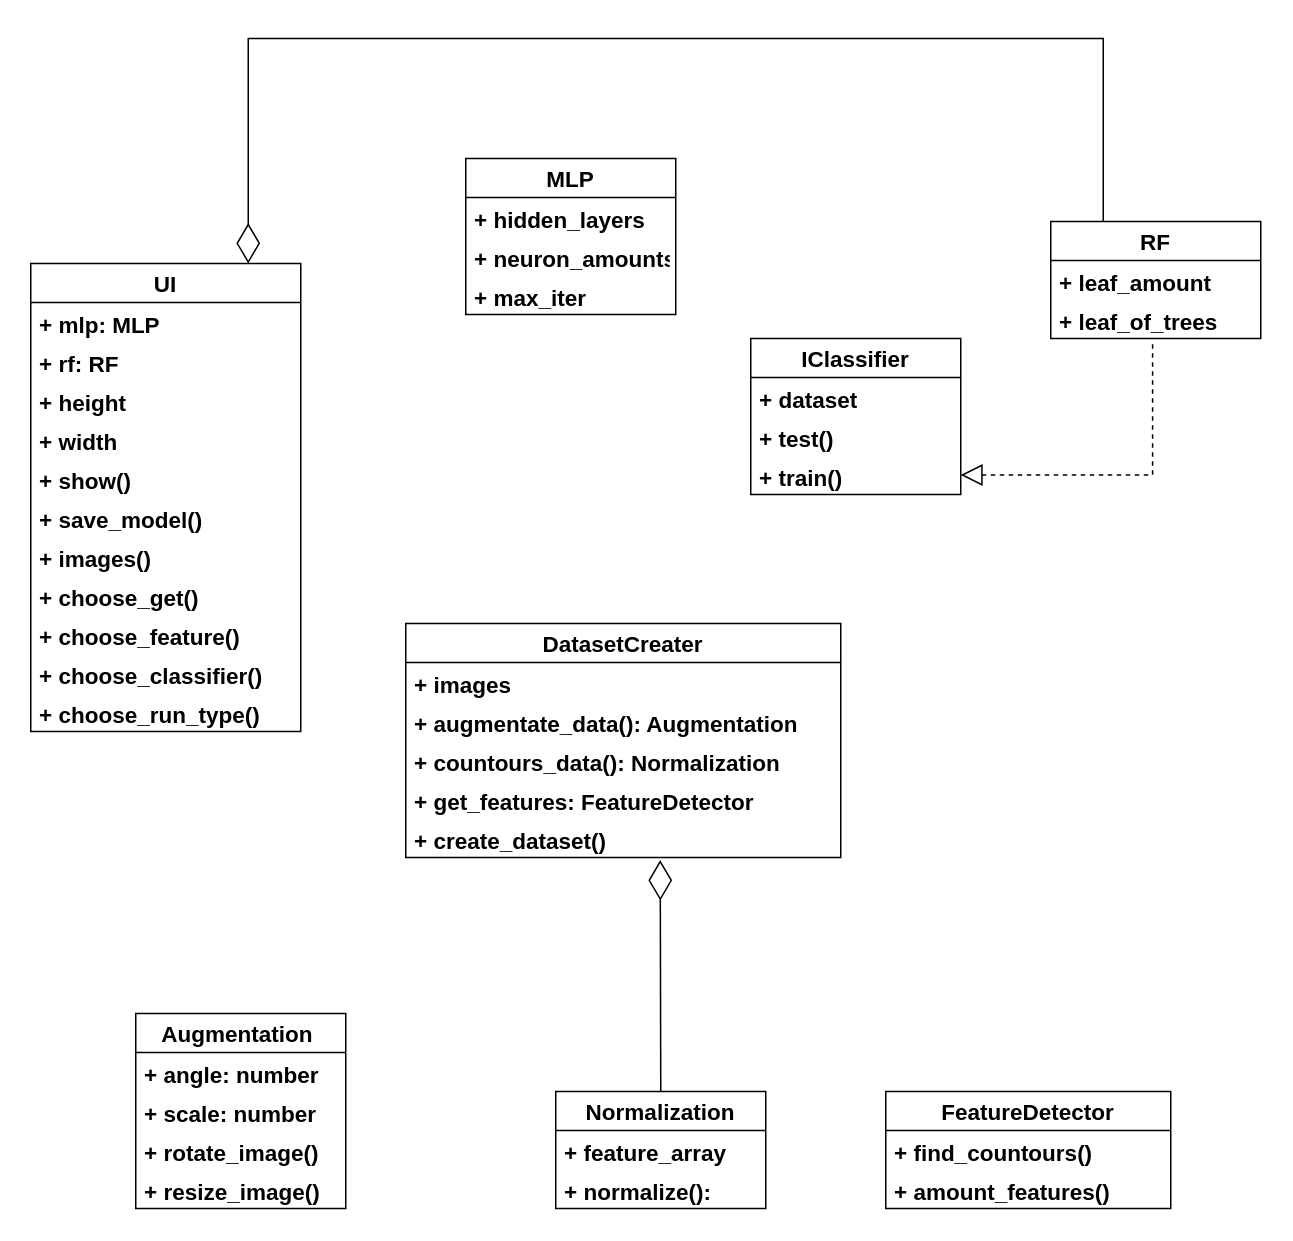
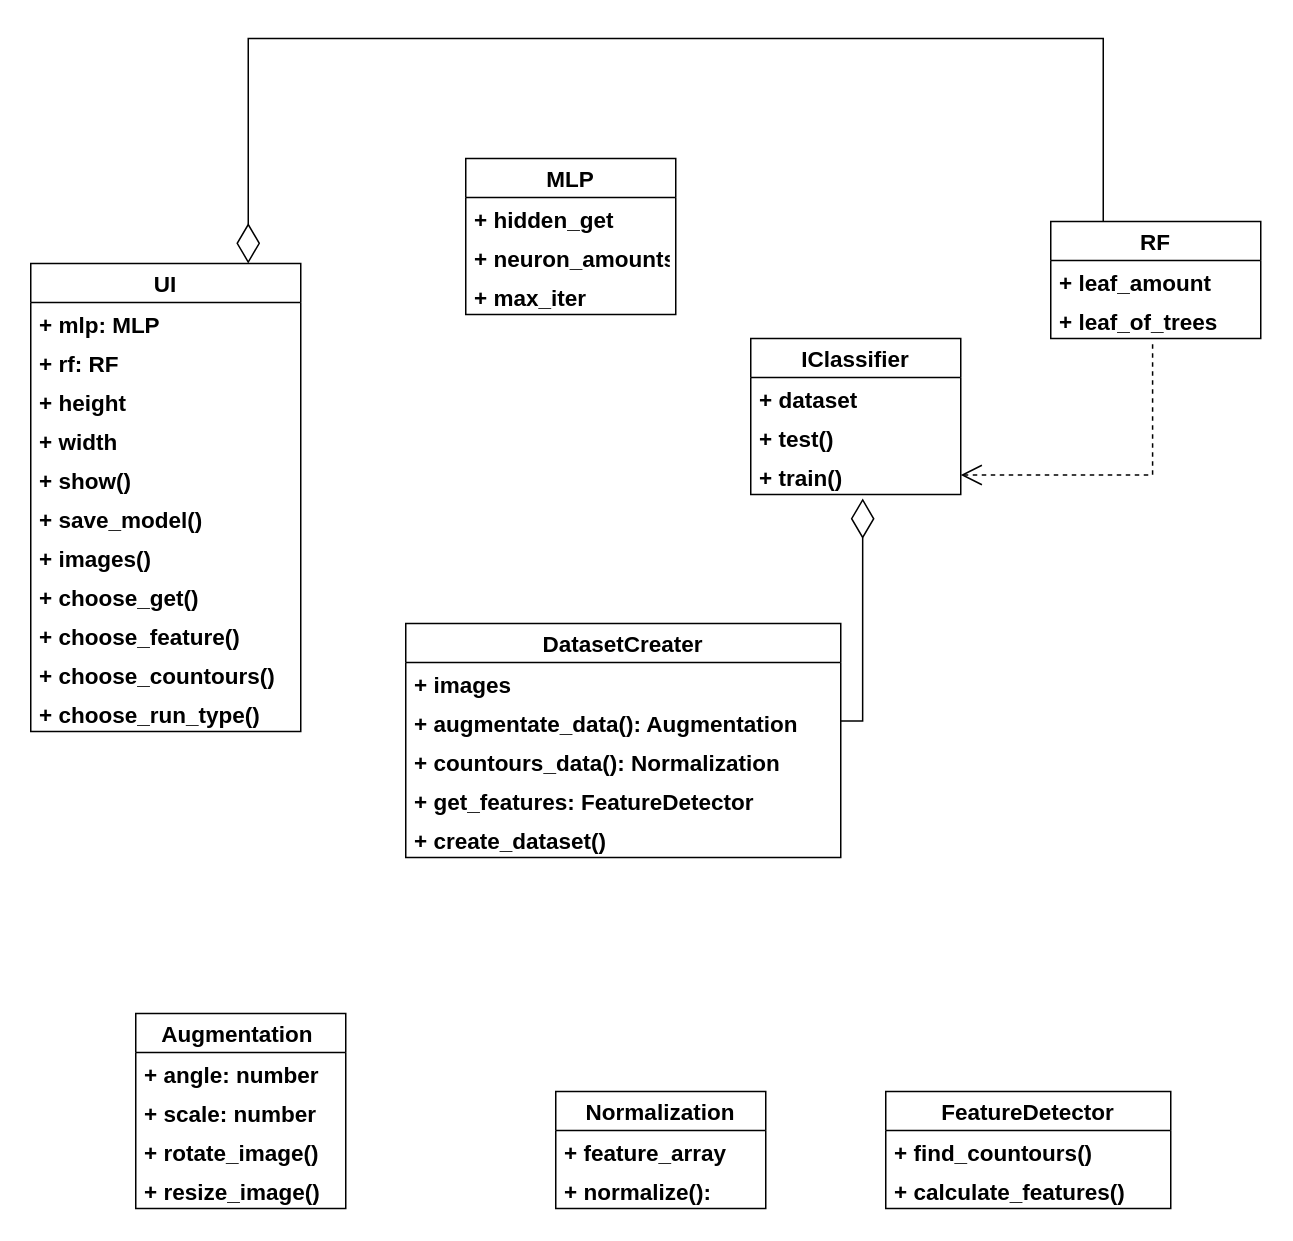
- <mxCell id="25" value="+ hidden_layers" style="text;strokeColor=none;fillColor=none;align=left;verticalAlign=top;spacingLeft=4;spacingRight=4;overflow=hidden;rotatable=0;points=[[0,0.5],[1,0.5]];portConstraint=eastwest;strokeWidth=1;fontSize=15;fontStyle=1" vertex="1" parent="24"><mxGeometry y="26" width="140" height="26" as="geometry" /></mxCell>
+ <mxCell id="25" value="+ hidden_get" style="text;strokeColor=none;fillColor=none;align=left;verticalAlign=top;spacingLeft=4;spacingRight=4;overflow=hidden;rotatable=0;points=[[0,0.5],[1,0.5]];portConstraint=eastwest;strokeWidth=1;fontSize=15;fontStyle=1" vertex="1" parent="24"><mxGeometry y="26" width="140" height="26" as="geometry" /></mxCell>
- <mxCell id="31" value="" style="endArrow=block;dashed=1;endFill=0;endSize=12;html=1;rounded=0;exitX=0.485;exitY=1.15;exitDx=0;exitDy=0;entryX=1;entryY=0.5;entryDx=0;entryDy=0;edgeStyle=orthogonalEdgeStyle;exitPerimeter=0;strokeWidth=1;fontSize=15;fontStyle=1" edge="1" parent="1" source="30" target="23"><mxGeometry width="160" relative="1" as="geometry"><mxPoint x="730" y="180" as="sourcePoint" /><mxPoint x="890" y="180" as="targetPoint" /><Array as="points"><mxPoint x="768" y="311" /></Array></mxGeometry></mxCell>
+ <mxCell id="31" value="" style="endArrow=open;dashed=1;endFill=0;endSize=12;html=1;rounded=0;exitX=0.485;exitY=1.15;exitDx=0;exitDy=0;entryX=1;entryY=0.5;entryDx=0;entryDy=0;edgeStyle=orthogonalEdgeStyle;exitPerimeter=0;strokeWidth=1;fontSize=15;fontStyle=1;" edge="1" parent="1" source="30" target="23"><mxGeometry width="160" relative="1" as="geometry"><mxPoint x="730" y="180" as="sourcePoint" /><mxPoint x="890" y="180" as="targetPoint" /><Array as="points"><mxPoint x="768" y="311" /></Array></mxGeometry></mxCell>
+ <mxCell id="44" value="" style="endArrow=diamondThin;endFill=0;endSize=24;html=1;rounded=0;exitX=1;exitY=0.5;exitDx=0;exitDy=0;entryX=0.533;entryY=1.103;entryDx=0;entryDy=0;entryPerimeter=0;edgeStyle=orthogonalEdgeStyle;strokeWidth=1;fontSize=15;fontStyle=1" edge="1" parent="1" source="12" target="23"><mxGeometry width="160" relative="1" as="geometry"><mxPoint x="720" y="430" as="sourcePoint" /><mxPoint x="880" y="430" as="targetPoint" /><Array as="points"><mxPoint x="575" y="475" /></Array></mxGeometry></mxCell>
- <mxCell id="42" value="+ choose_classifier()" style="text;strokeColor=none;fillColor=none;align=left;verticalAlign=top;spacingLeft=4;spacingRight=4;overflow=hidden;rotatable=0;points=[[0,0.5],[1,0.5]];portConstraint=eastwest;strokeWidth=1;fontSize=15;fontStyle=1" vertex="1" parent="32"><mxGeometry y="260" width="180" height="26" as="geometry" /></mxCell>
+ <mxCell id="42" value="+ choose_countours()" style="text;strokeColor=none;fillColor=none;align=left;verticalAlign=top;spacingLeft=4;spacingRight=4;overflow=hidden;rotatable=0;points=[[0,0.5],[1,0.5]];portConstraint=eastwest;strokeWidth=1;fontSize=15;fontStyle=1" vertex="1" parent="32"><mxGeometry y="260" width="180" height="26" as="geometry" /></mxCell>
- <mxCell id="19" value="" style="endArrow=diamondThin;endFill=0;endSize=24;html=1;rounded=0;exitX=0.5;exitY=0;exitDx=0;exitDy=0;strokeWidth=1;fontSize=15;fontStyle=1;entryX=0.585;entryY=1.067;entryDx=0;entryDy=0;entryPerimeter=0;" edge="1" parent="1" source="2" target="15"><mxGeometry width="160" relative="1" as="geometry"><mxPoint x="350" y="620" as="sourcePoint" /><mxPoint x="440" y="570" as="targetPoint" /></mxGeometry></mxCell>
- <mxCell id="18" value="+ amount_features()" style="text;strokeColor=none;fillColor=none;align=left;verticalAlign=top;spacingLeft=4;spacingRight=4;overflow=hidden;rotatable=0;points=[[0,0.5],[1,0.5]];portConstraint=eastwest;strokeWidth=1;fontSize=15;fontStyle=1" vertex="1" parent="16"><mxGeometry y="52" width="190" height="26" as="geometry" /></mxCell>
+ <mxCell id="18" value="+ calculate_features()" style="text;strokeColor=none;fillColor=none;align=left;verticalAlign=top;spacingLeft=4;spacingRight=4;overflow=hidden;rotatable=0;points=[[0,0.5],[1,0.5]];portConstraint=eastwest;strokeWidth=1;fontSize=15;fontStyle=1" vertex="1" parent="16"><mxGeometry y="52" width="190" height="26" as="geometry" /></mxCell>
